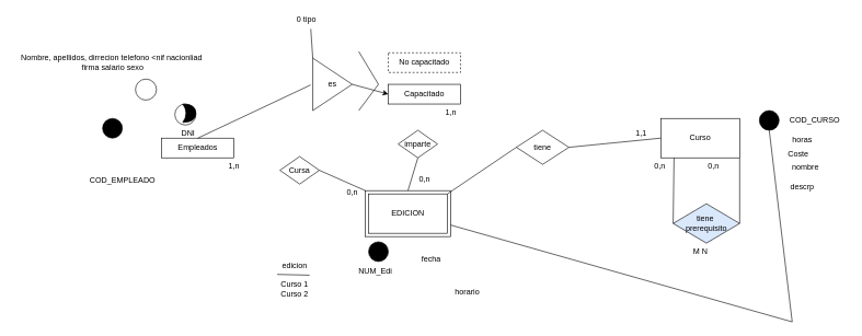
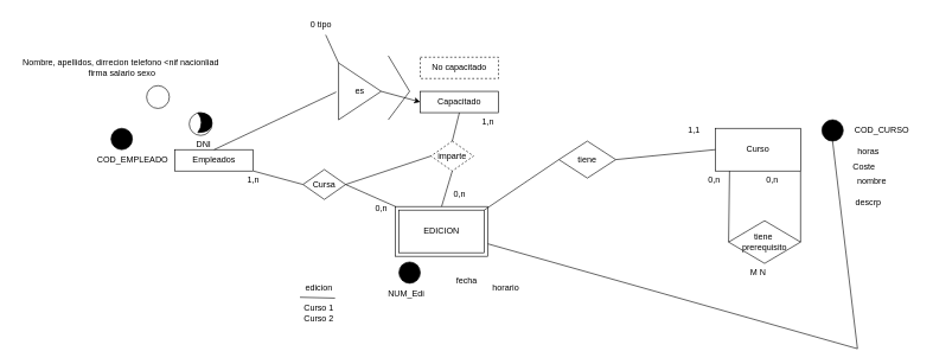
- <mxCell id="42" value="0 tipo" style="text;html=1;align=center;verticalAlign=middle;resizable=0;points=[];autosize=1;strokeColor=none;fillColor=none;" vertex="1" parent="1"><mxGeometry x="440" y="15" width="50" height="30" as="geometry" /></mxCell>
+ <mxCell id="42" value="0 tipo" style="text;html=1;align=center;verticalAlign=middle;resizable=0;points=[];autosize=1;strokeColor=none;fillColor=none;" vertex="1" parent="1"><mxGeometry x="425" y="20" width="50" height="30" as="geometry" /></mxCell>
+ <mxCell id="44" value="" style="endArrow=none;html=1;rounded=0;exitX=0.5;exitY=0;exitDx=0;exitDy=0;entryX=0.5;entryY=1;entryDx=0;entryDy=0;" edge="1" parent="1" source="28" target="26"><mxGeometry width="50" height="50" relative="1" as="geometry"><mxPoint x="605" y="220" as="sourcePoint" /><mxPoint x="655" y="170" as="targetPoint" /></mxGeometry></mxCell>
- <mxCell id="29" value="1,1" style="text;html=1;align=center;verticalAlign=middle;resizable=0;points=[];autosize=1;strokeColor=none;fillColor=none;" parent="1" vertex="1"><mxGeometry x="955" y="188" width="40" height="30" as="geometry" /></mxCell>
+ <mxCell id="29" value="1,1" style="text;html=1;align=center;verticalAlign=middle;resizable=0;points=[];autosize=1;strokeColor=none;fillColor=none;" parent="1" vertex="1"><mxGeometry x="955" y="168" width="40" height="30" as="geometry" /></mxCell>
- <mxCell id="28" value="imparte" style="rhombus;whiteSpace=wrap;html=1;" parent="1" vertex="1"><mxGeometry x="605" y="198" width="60" height="42" as="geometry" /></mxCell>
+ <mxCell id="28" value="imparte" style="rhombus;whiteSpace=wrap;html=1;dashed=1;" parent="1" vertex="1"><mxGeometry x="605" y="198" width="60" height="42" as="geometry" /></mxCell>
+ <mxCell id="52" value="" style="endArrow=none;html=1;rounded=0;exitX=1;exitY=0.5;exitDx=0;exitDy=0;entryX=0;entryY=0.5;entryDx=0;entryDy=0;" edge="1" parent="1" source="47" target="28"><mxGeometry width="50" height="50" relative="1" as="geometry"><mxPoint x="565" y="250" as="sourcePoint" /><mxPoint x="615" y="200" as="targetPoint" /></mxGeometry></mxCell>
+ <mxCell id="48" value="" style="endArrow=none;html=1;rounded=0;exitX=1;exitY=1;exitDx=0;exitDy=0;entryX=0;entryY=0.5;entryDx=0;entryDy=0;" edge="1" parent="1" source="22" target="47"><mxGeometry width="50" height="50" relative="1" as="geometry"><mxPoint x="365" y="270" as="sourcePoint" /><mxPoint x="415" y="220" as="targetPoint" /></mxGeometry></mxCell>
- <mxCell id="35" value="COD_EMPLEADO" style="text;html=1;align=center;verticalAlign=middle;resizable=0;points=[];autosize=1;strokeColor=none;fillColor=none;" vertex="1" parent="1"><mxGeometry x="125" y="260" width="120" height="30" as="geometry" /></mxCell>
+ <mxCell id="35" value="COD_EMPLEADO" style="text;html=1;align=center;verticalAlign=middle;resizable=0;points=[];autosize=1;strokeColor=none;fillColor=none;" vertex="1" parent="1"><mxGeometry x="125" y="210" width="120" height="30" as="geometry" /></mxCell>
- <mxCell id="9" value="tiene&amp;nbsp;&lt;div&gt;prerequisito&lt;/div&gt;" style="rhombus;whiteSpace=wrap;html=1;fillColor=#dae8fc;" parent="1" vertex="1"><mxGeometry x="1023.75" y="310" width="101.25" height="60" as="geometry" /></mxCell>
+ <mxCell id="9" value="tiene&amp;nbsp;&lt;div&gt;prerequisito&lt;/div&gt;" style="rhombus;whiteSpace=wrap;html=1;" parent="1" vertex="1"><mxGeometry x="1023.75" y="310" width="101.25" height="60" as="geometry" /></mxCell>
- <mxCell id="20" value="horario" style="text;html=1;align=center;verticalAlign=middle;resizable=0;points=[];autosize=1;strokeColor=none;fillColor=none;" parent="1" vertex="1"><mxGeometry x="680" y="430" width="60" height="30" as="geometry" /></mxCell>
+ <mxCell id="20" value="horario" style="text;html=1;align=center;verticalAlign=middle;resizable=0;points=[];autosize=1;strokeColor=none;fillColor=none;" parent="1" vertex="1"><mxGeometry x="680" y="390" width="60" height="30" as="geometry" /></mxCell>
